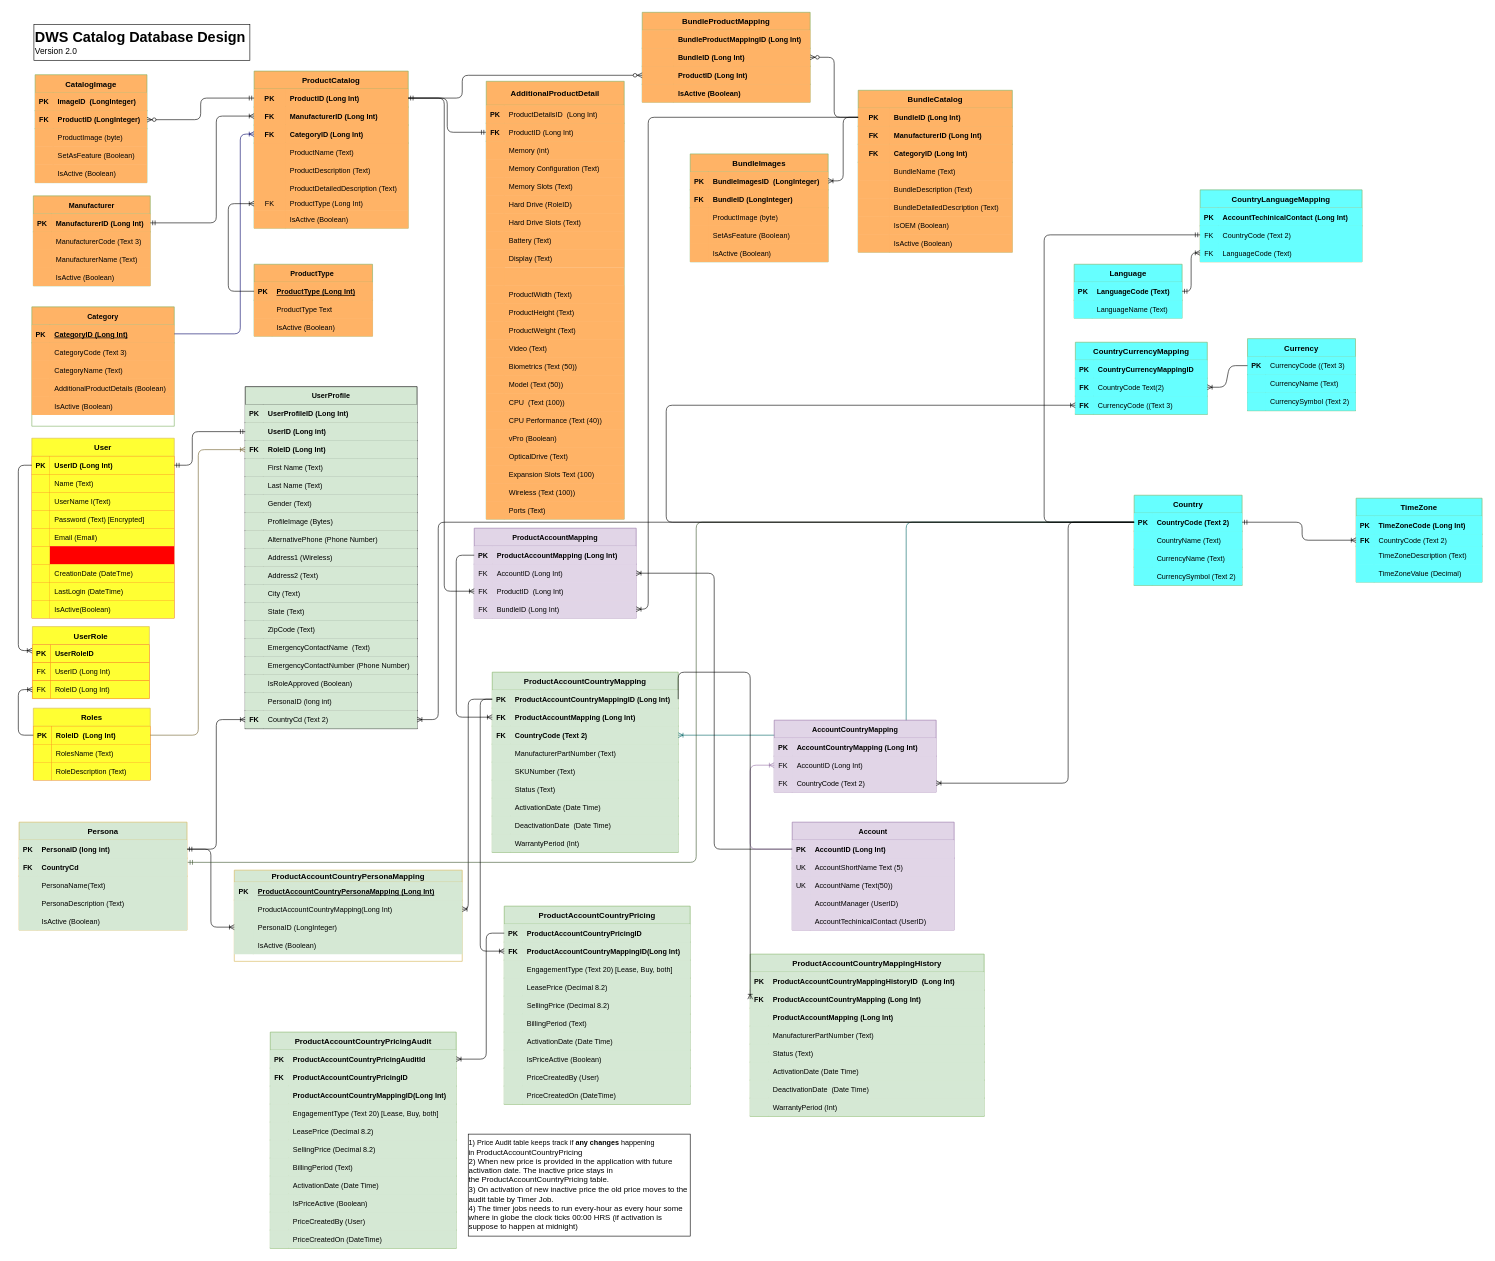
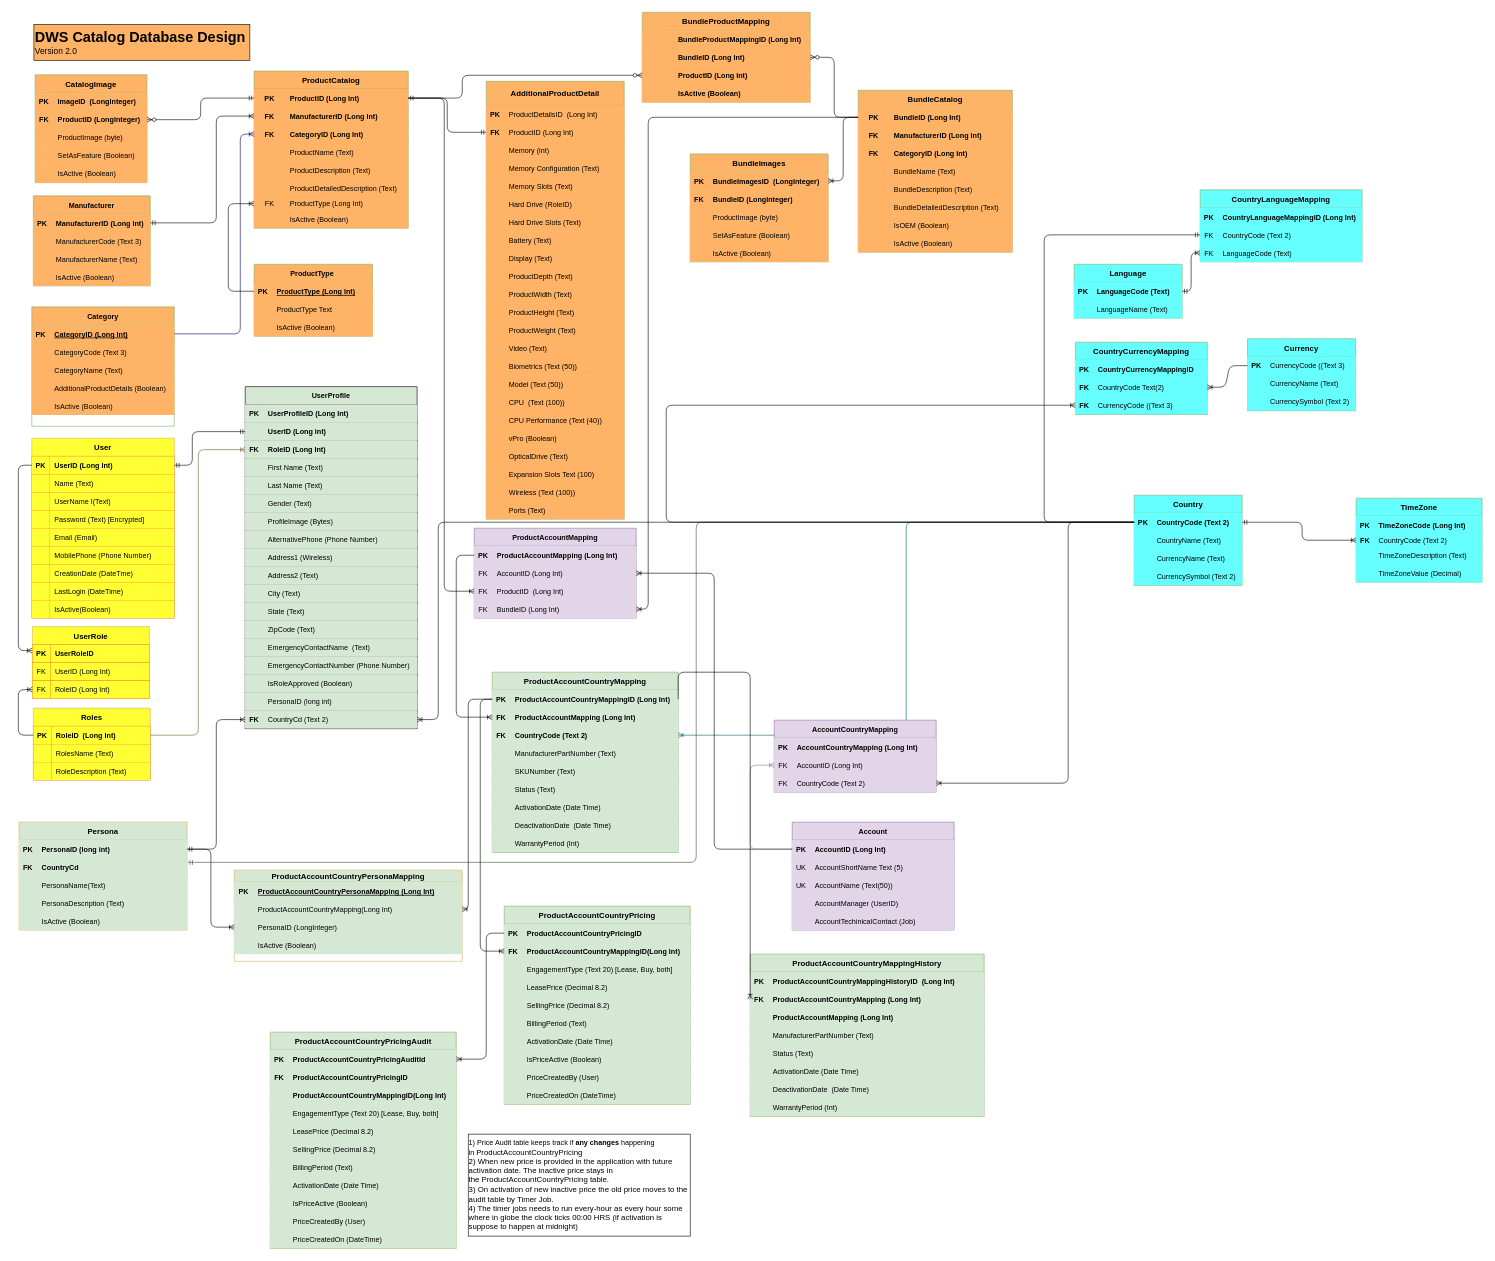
- <mxCell id="407" value="&lt;div&gt;&lt;span style=&quot;font-size: 24px&quot;&gt;&lt;b&gt;DWS Catalog Database Design&amp;nbsp;&lt;/b&gt;&lt;/span&gt;&lt;/div&gt;&lt;div&gt;&lt;font style=&quot;font-size: 14px&quot;&gt;Version 2.0&lt;/font&gt;&lt;/div&gt;" style="rounded=0;whiteSpace=wrap;html=1;align=left;" parent="1" vertex="1"><mxGeometry x="56" y="40" width="360" height="60" as="geometry" /></mxCell>
+ <mxCell id="407" value="&lt;div&gt;&lt;span style=&quot;font-size: 24px&quot;&gt;&lt;b&gt;DWS Catalog Database Design&amp;nbsp;&lt;/b&gt;&lt;/span&gt;&lt;/div&gt;&lt;div&gt;&lt;font style=&quot;font-size: 14px&quot;&gt;Version 2.0&lt;/font&gt;&lt;/div&gt;" style="rounded=0;whiteSpace=wrap;html=1;align=left;fillColor=#ffb366;" parent="1" vertex="1"><mxGeometry x="56" y="40" width="360" height="60" as="geometry" /></mxCell>
- <mxCell id="105" value="AccountTechinicalContact (Long Int)" style="shape=partialRectangle;connectable=0;fillColor=#66FFFF;top=0;left=0;bottom=0;right=0;align=left;spacingLeft=6;fontStyle=1;overflow=hidden;strokeColor=#82b366;" parent="103" vertex="1"><mxGeometry x="30" width="240" height="30" as="geometry" /></mxCell>
+ <mxCell id="105" value="CountryLanguageMappingID (Long Int)" style="shape=partialRectangle;connectable=0;fillColor=#66FFFF;top=0;left=0;bottom=0;right=0;align=left;spacingLeft=6;fontStyle=1;overflow=hidden;strokeColor=#82b366;" parent="103" vertex="1"><mxGeometry x="30" width="240" height="30" as="geometry" /></mxCell>
+ <mxCell id="174" value="ProductDepth (Text)" style="shape=partialRectangle;connectable=0;top=0;left=0;bottom=0;right=0;align=left;spacingLeft=6;overflow=hidden;strokeColor=#82b366;fillColor=#FFB366;" parent="172" vertex="1"><mxGeometry x="30" width="200" height="30" as="geometry" /></mxCell>
+ <mxCell id="337" value="MobilePhone (Phone Number)" style="shape=partialRectangle;connectable=0;fillColor=#FFFF33;top=0;left=0;bottom=0;right=0;align=left;spacingLeft=6;overflow=hidden;strokeColor=#d6b656;" parent="335" vertex="1"><mxGeometry x="30" width="207.5" height="30" as="geometry" /></mxCell>
- <mxCell id="378" value="AccountTechinicalContact (UserID)" style="shape=partialRectangle;connectable=0;fillColor=#e1d5e7;top=0;left=0;bottom=0;right=0;align=left;spacingLeft=6;overflow=hidden;strokeColor=#9673a6;" parent="376" vertex="1"><mxGeometry x="30" width="240" height="30" as="geometry" /></mxCell>
+ <mxCell id="378" value="AccountTechinicalContact (Job)" style="shape=partialRectangle;connectable=0;fillColor=#e1d5e7;top=0;left=0;bottom=0;right=0;align=left;spacingLeft=6;overflow=hidden;strokeColor=#9673a6;" parent="376" vertex="1"><mxGeometry x="30" width="240" height="30" as="geometry" /></mxCell>
